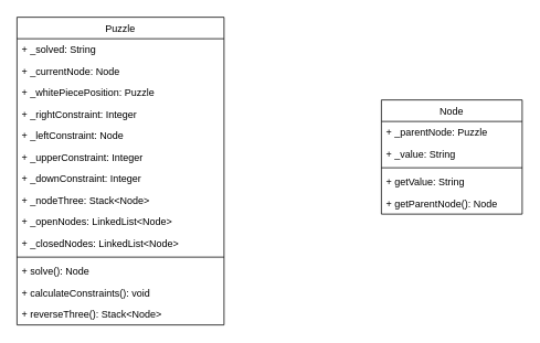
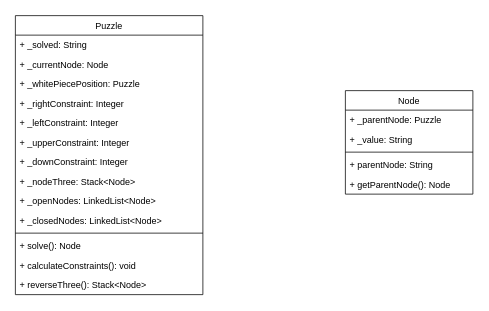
- <mxCell id="13" value="+ _leftConstraint: Node" style="text;strokeColor=none;fillColor=none;align=left;verticalAlign=top;spacingLeft=4;spacingRight=4;overflow=hidden;rotatable=0;points=[[0,0.5],[1,0.5]];portConstraint=eastwest;" vertex="1" parent="8"><mxGeometry y="130" width="250" height="26" as="geometry" /></mxCell>
+ <mxCell id="13" value="+ _leftConstraint: Integer" style="text;strokeColor=none;fillColor=none;align=left;verticalAlign=top;spacingLeft=4;spacingRight=4;overflow=hidden;rotatable=0;points=[[0,0.5],[1,0.5]];portConstraint=eastwest;" vertex="1" parent="8"><mxGeometry y="130" width="250" height="26" as="geometry" /></mxCell>
- <mxCell id="6" value="+ getValue: String" style="text;strokeColor=none;fillColor=none;align=left;verticalAlign=top;spacingLeft=4;spacingRight=4;overflow=hidden;rotatable=0;points=[[0,0.5],[1,0.5]];portConstraint=eastwest;" vertex="1" parent="2"><mxGeometry y="86" width="170" height="26" as="geometry" /></mxCell>
+ <mxCell id="6" value="+ parentNode: String" style="text;strokeColor=none;fillColor=none;align=left;verticalAlign=top;spacingLeft=4;spacingRight=4;overflow=hidden;rotatable=0;points=[[0,0.5],[1,0.5]];portConstraint=eastwest;" vertex="1" parent="2"><mxGeometry y="86" width="170" height="26" as="geometry" /></mxCell>
